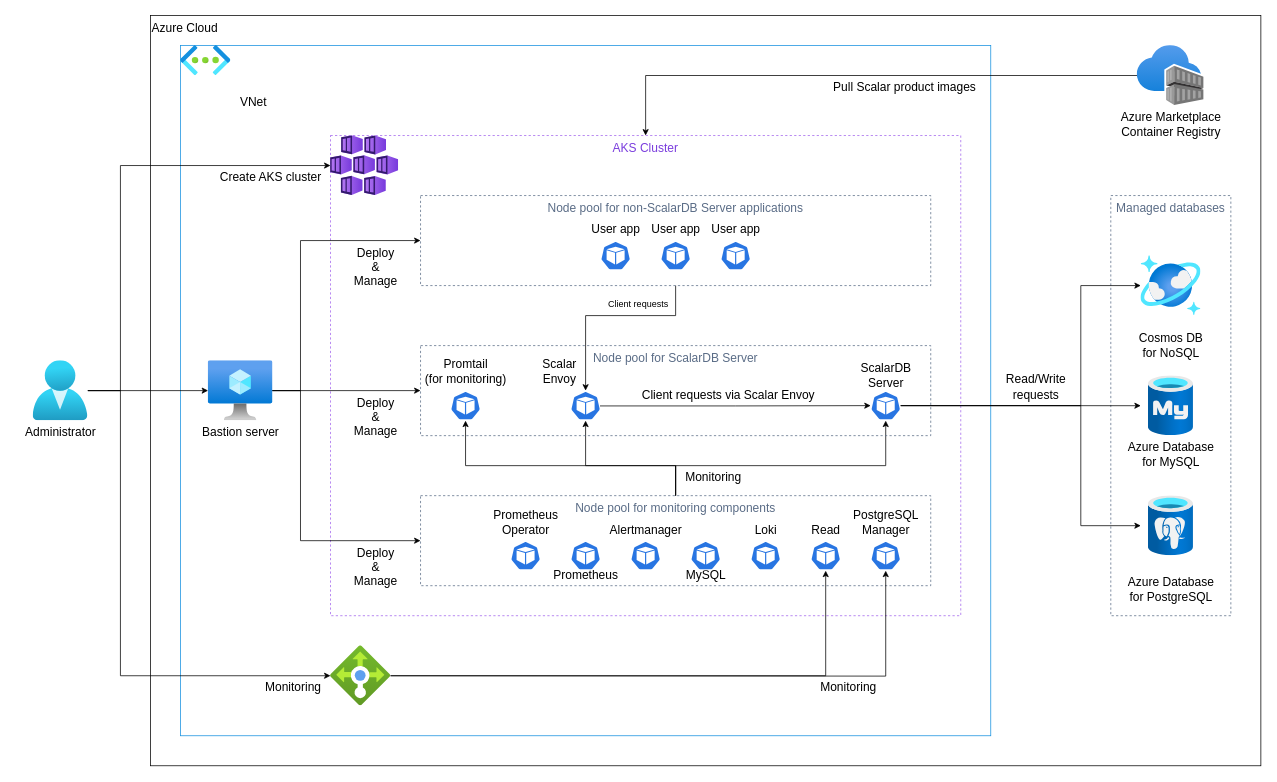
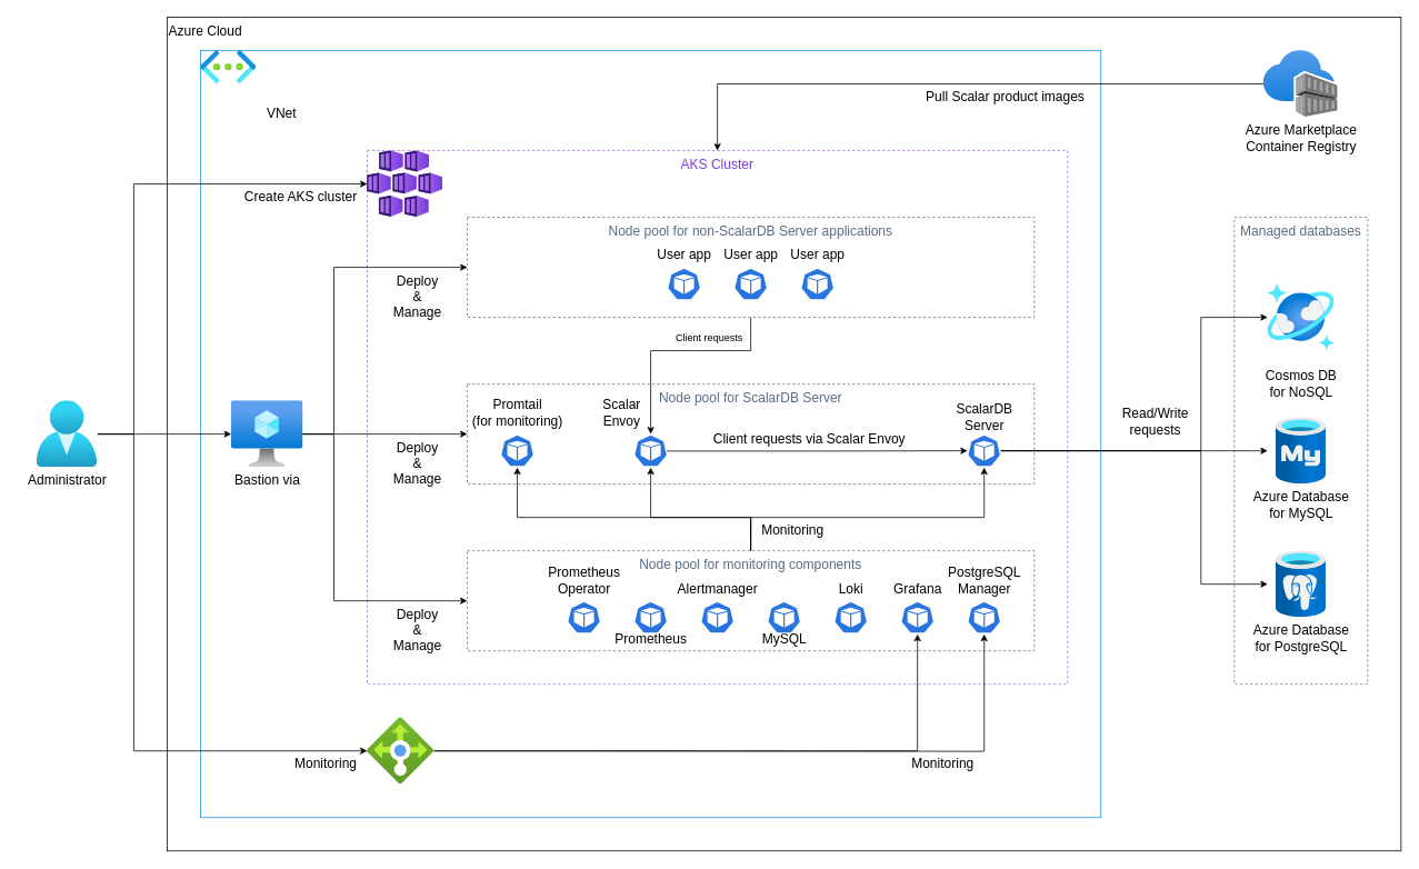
- <mxCell id="48" value="Read/Write&lt;br style=&quot;font-size: 16px;&quot;&gt;requests" style="text;html=1;align=center;verticalAlign=middle;resizable=0;points=[];autosize=1;strokeColor=none;fillColor=none;fontSize=16;" vertex="1" parent="1"><mxGeometry x="1330" y="490" width="100" height="50" as="geometry" /></mxCell>
+ <mxCell id="48" value="Read/Write&lt;br style=&quot;font-size: 16px;&quot;&gt;requests" style="text;html=1;align=center;verticalAlign=middle;resizable=0;points=[];autosize=1;strokeColor=none;fillColor=none;fontSize=16;" vertex="1" parent="1"><mxGeometry x="1335" y="480" width="100" height="50" as="geometry" /></mxCell>
- <mxCell id="31" value="Bastion server" style="text;html=1;align=center;verticalAlign=middle;resizable=0;points=[];autosize=1;strokeColor=none;fillColor=none;fontSize=16;" vertex="1" parent="1"><mxGeometry x="255" y="560" width="130" height="30" as="geometry" /></mxCell>
+ <mxCell id="31" value="Bastion via" style="text;html=1;align=center;verticalAlign=middle;resizable=0;points=[];autosize=1;strokeColor=none;fillColor=none;fontSize=16;" vertex="1" parent="1"><mxGeometry x="255" y="560" width="130" height="30" as="geometry" /></mxCell>
- <mxCell id="25" value="Read" style="text;html=1;align=center;verticalAlign=middle;resizable=0;points=[];autosize=1;strokeColor=none;fillColor=none;fontSize=16;" vertex="1" parent="1"><mxGeometry x="1060" y="690" width="80" height="30" as="geometry" /></mxCell>
+ <mxCell id="25" value="Grafana" style="text;html=1;align=center;verticalAlign=middle;resizable=0;points=[];autosize=1;strokeColor=none;fillColor=none;fontSize=16;" vertex="1" parent="1"><mxGeometry x="1060" y="690" width="80" height="30" as="geometry" /></mxCell>
- <mxCell id="46" value="Azure Database&lt;br style=&quot;font-size: 16px;&quot;&gt;for PostgreSQL" style="text;html=1;align=center;verticalAlign=middle;resizable=0;points=[];autosize=1;strokeColor=none;fillColor=none;fontSize=16;" vertex="1" parent="1"><mxGeometry x="1489.59" y="760" width="140" height="50" as="geometry" /></mxCell>
+ <mxCell id="46" value="Azure Database&lt;br style=&quot;font-size: 16px;&quot;&gt;for PostgreSQL" style="text;html=1;align=center;verticalAlign=middle;resizable=0;points=[];autosize=1;strokeColor=none;fillColor=none;fontSize=16;" vertex="1" parent="1"><mxGeometry x="1489.59" y="740" width="140" height="50" as="geometry" /></mxCell>
